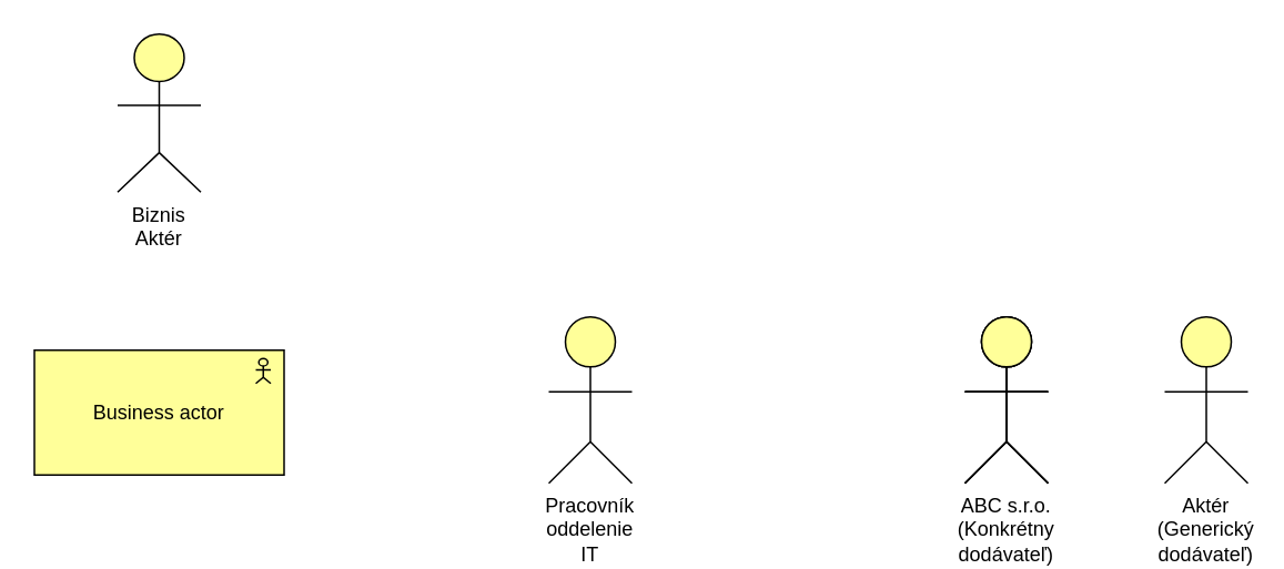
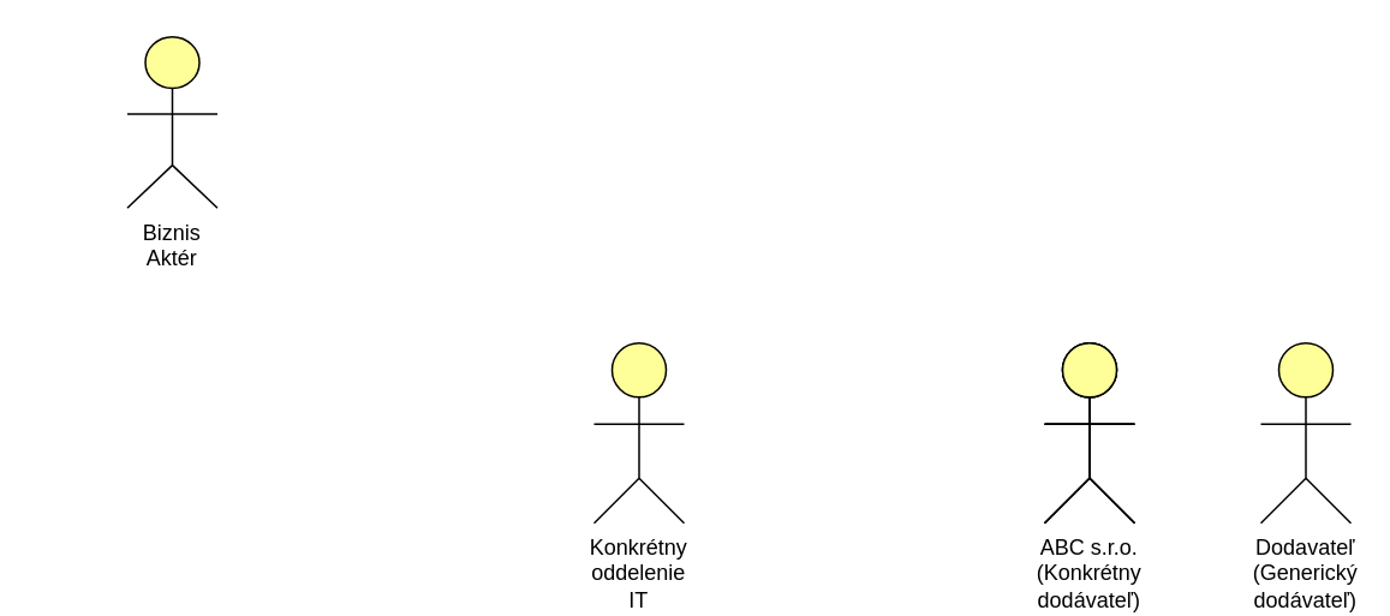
- <mxCell id="6" value="Business actor" style="html=1;outlineConnect=0;whiteSpace=wrap;fillColor=#ffff99;shape=mxgraph.archimate3.application;appType=actor;archiType=square;rounded=0;sketch=0;" parent="1" vertex="1"><mxGeometry x="20" y="210" width="150" height="75" as="geometry" /></mxCell>
- <mxCell id="8" value="Pracovník oddelenie IT" style="html=1;outlineConnect=0;whiteSpace=wrap;fillColor=#ffff99;verticalLabelPosition=bottom;verticalAlign=top;align=center;shape=mxgraph.archimate3.actor;rounded=0;sketch=0;" parent="1" vertex="1"><mxGeometry x="329" y="190" width="50" height="100" as="geometry" /></mxCell>
+ <mxCell id="8" value="Konkrétny oddelenie IT" style="html=1;outlineConnect=0;whiteSpace=wrap;fillColor=#ffff99;verticalLabelPosition=bottom;verticalAlign=top;align=center;shape=mxgraph.archimate3.actor;rounded=0;sketch=0;" parent="1" vertex="1"><mxGeometry x="329" y="190" width="50" height="100" as="geometry" /></mxCell>
- <mxCell id="7" value="Aktér (Generický dodávateľ)" style="html=1;outlineConnect=0;whiteSpace=wrap;fillColor=#ffff99;verticalLabelPosition=bottom;verticalAlign=top;align=center;shape=mxgraph.archimate3.actor;rounded=0;sketch=0;" parent="1" vertex="1"><mxGeometry x="699" y="190" width="50" height="100" as="geometry" /></mxCell>
+ <mxCell id="7" value="Dodavateľ (Generický dodávateľ)" style="html=1;outlineConnect=0;whiteSpace=wrap;fillColor=#ffff99;verticalLabelPosition=bottom;verticalAlign=top;align=center;shape=mxgraph.archimate3.actor;rounded=0;sketch=0;" parent="1" vertex="1"><mxGeometry x="699" y="190" width="50" height="100" as="geometry" /></mxCell>
